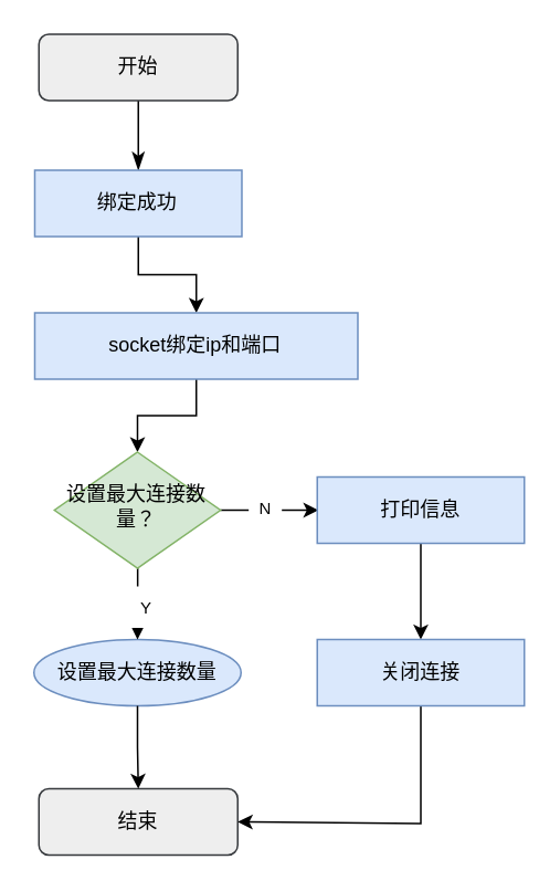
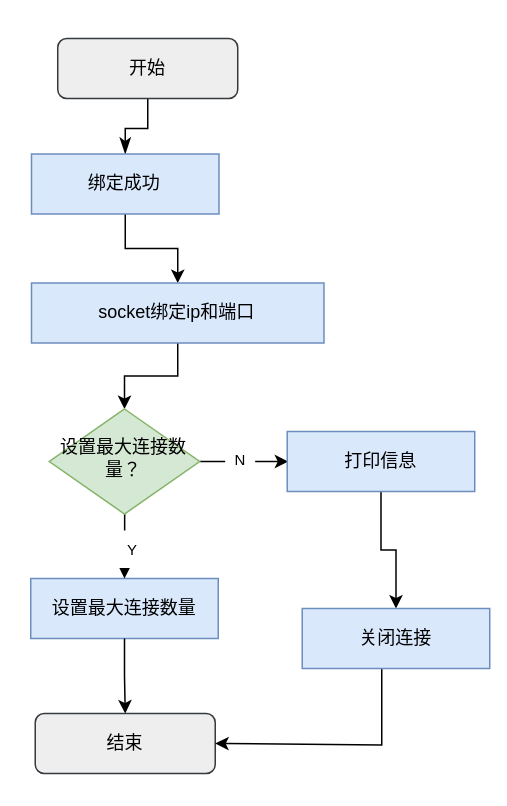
- <mxCell id="3" value="开始" style="rounded=1;whiteSpace=wrap;html=1;fontSize=12;glass=0;strokeWidth=1;shadow=0;fillColor=#eeeeee;strokeColor=#36393d;" parent="1" vertex="1"><mxGeometry x="22.99" y="20" width="120" height="40" as="geometry" /></mxCell>
+ <mxCell id="3" value="开始" style="rounded=1;whiteSpace=wrap;html=1;fontSize=12;glass=0;strokeWidth=1;shadow=0;fillColor=#eeeeee;strokeColor=#36393d;" parent="1" vertex="1"><mxGeometry x="37.99" y="25" width="120" height="40" as="geometry" /></mxCell>
- <mxCell id="9" value="设置最大连接数量" style="ellipse;whiteSpace=wrap;html=1;fillColor=#dae8fc;strokeColor=#6c8ebf;" parent="1" vertex="1"><mxGeometry x="20" y="385" width="125" height="40" as="geometry" /></mxCell>
+ <mxCell id="9" value="设置最大连接数量" style="rounded=0;whiteSpace=wrap;html=1;fillColor=#dae8fc;strokeColor=#6c8ebf;" parent="1" vertex="1"><mxGeometry x="20" y="385" width="125" height="40" as="geometry" /></mxCell>
- <mxCell id="19" value="关闭连接" style="rounded=0;whiteSpace=wrap;html=1;fillColor=#dae8fc;strokeColor=#6c8ebf;" parent="1" vertex="1"><mxGeometry x="190.99" y="385" width="125" height="40" as="geometry" /></mxCell>
+ <mxCell id="19" value="关闭连接" style="rounded=0;whiteSpace=wrap;html=1;fillColor=#dae8fc;strokeColor=#6c8ebf;" parent="1" vertex="1"><mxGeometry x="200.99" y="405" width="125" height="40" as="geometry" /></mxCell>
